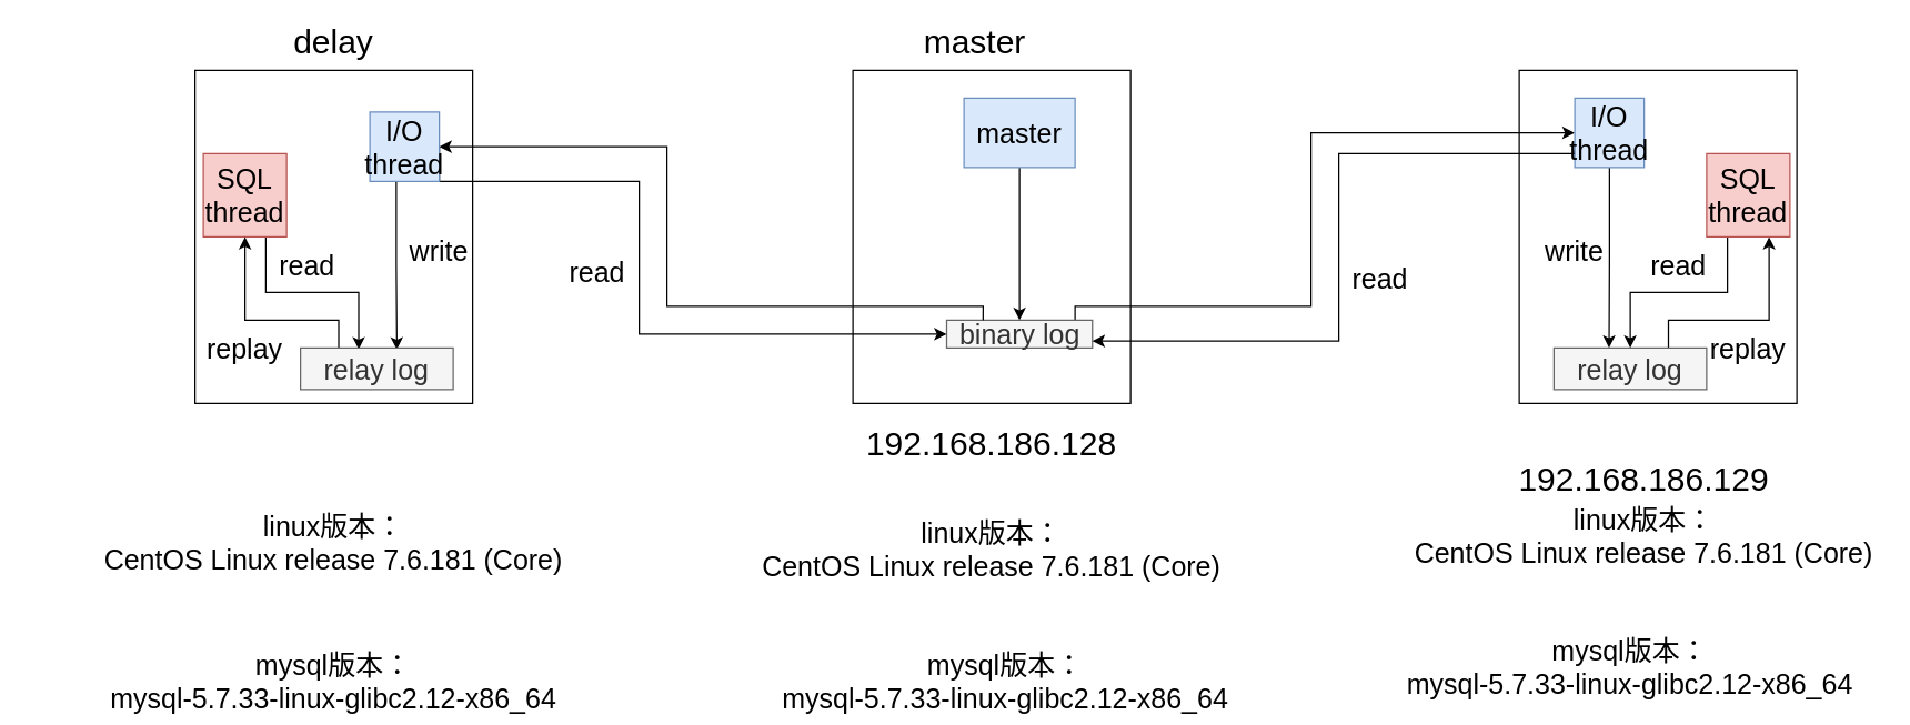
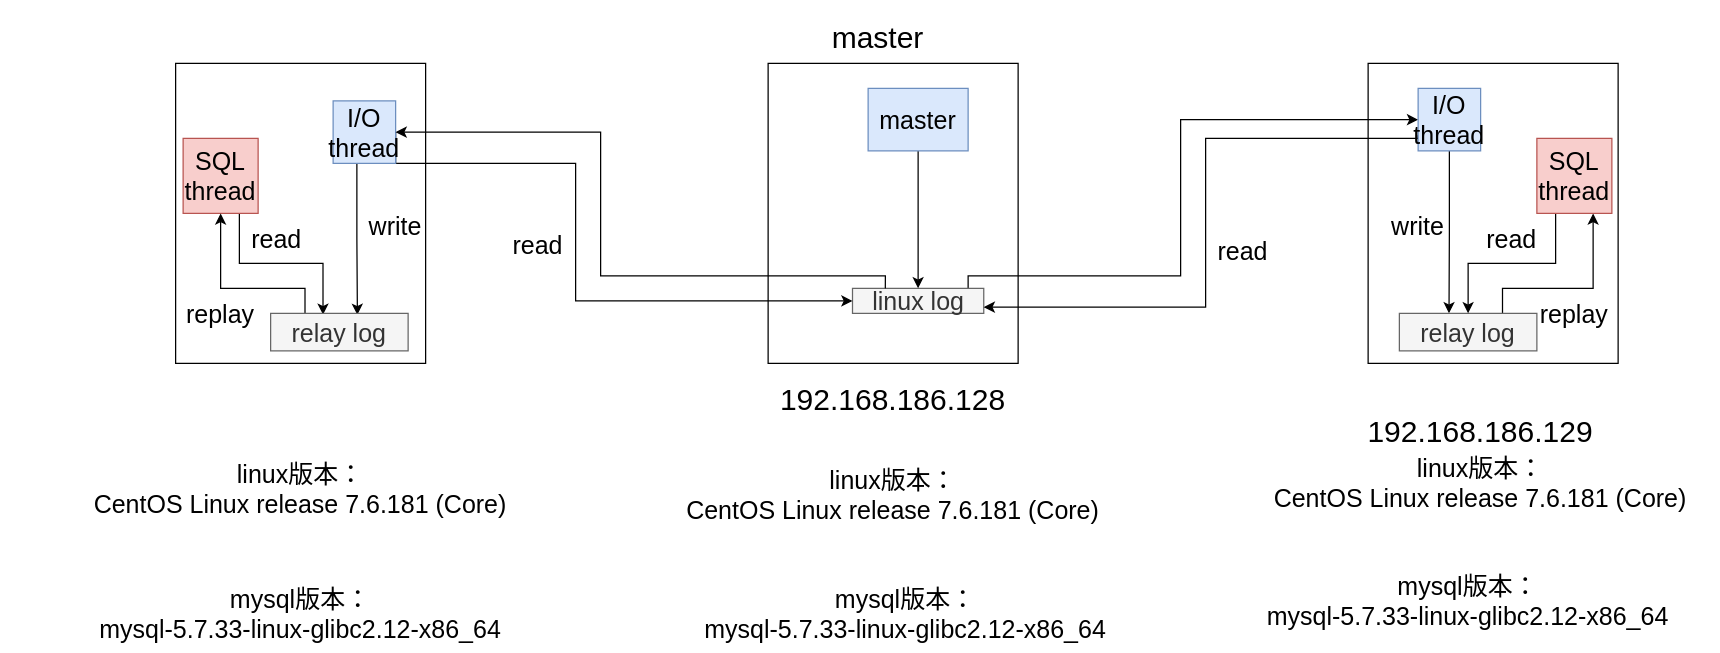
- <mxCell id="39" value="delay" style="text;html=1;strokeColor=none;fillColor=none;align=center;verticalAlign=middle;whiteSpace=wrap;rounded=0;fontSize=24;" vertex="1" parent="1"><mxGeometry x="210" y="20" width="60" height="20" as="geometry" /></mxCell>
- <mxCell id="12" value="binary log" style="text;html=1;strokeColor=#666666;fillColor=#f5f5f5;align=center;verticalAlign=middle;whiteSpace=wrap;rounded=0;fontSize=20;fontColor=#333333;" parent="1" vertex="1"><mxGeometry x="681.5" y="230" width="105" height="20" as="geometry" /></mxCell>
+ <mxCell id="12" value="linux log" style="text;html=1;strokeColor=#666666;fillColor=#f5f5f5;align=center;verticalAlign=middle;whiteSpace=wrap;rounded=0;fontSize=20;fontColor=#333333;" parent="1" vertex="1"><mxGeometry x="681.5" y="230" width="105" height="20" as="geometry" /></mxCell>
